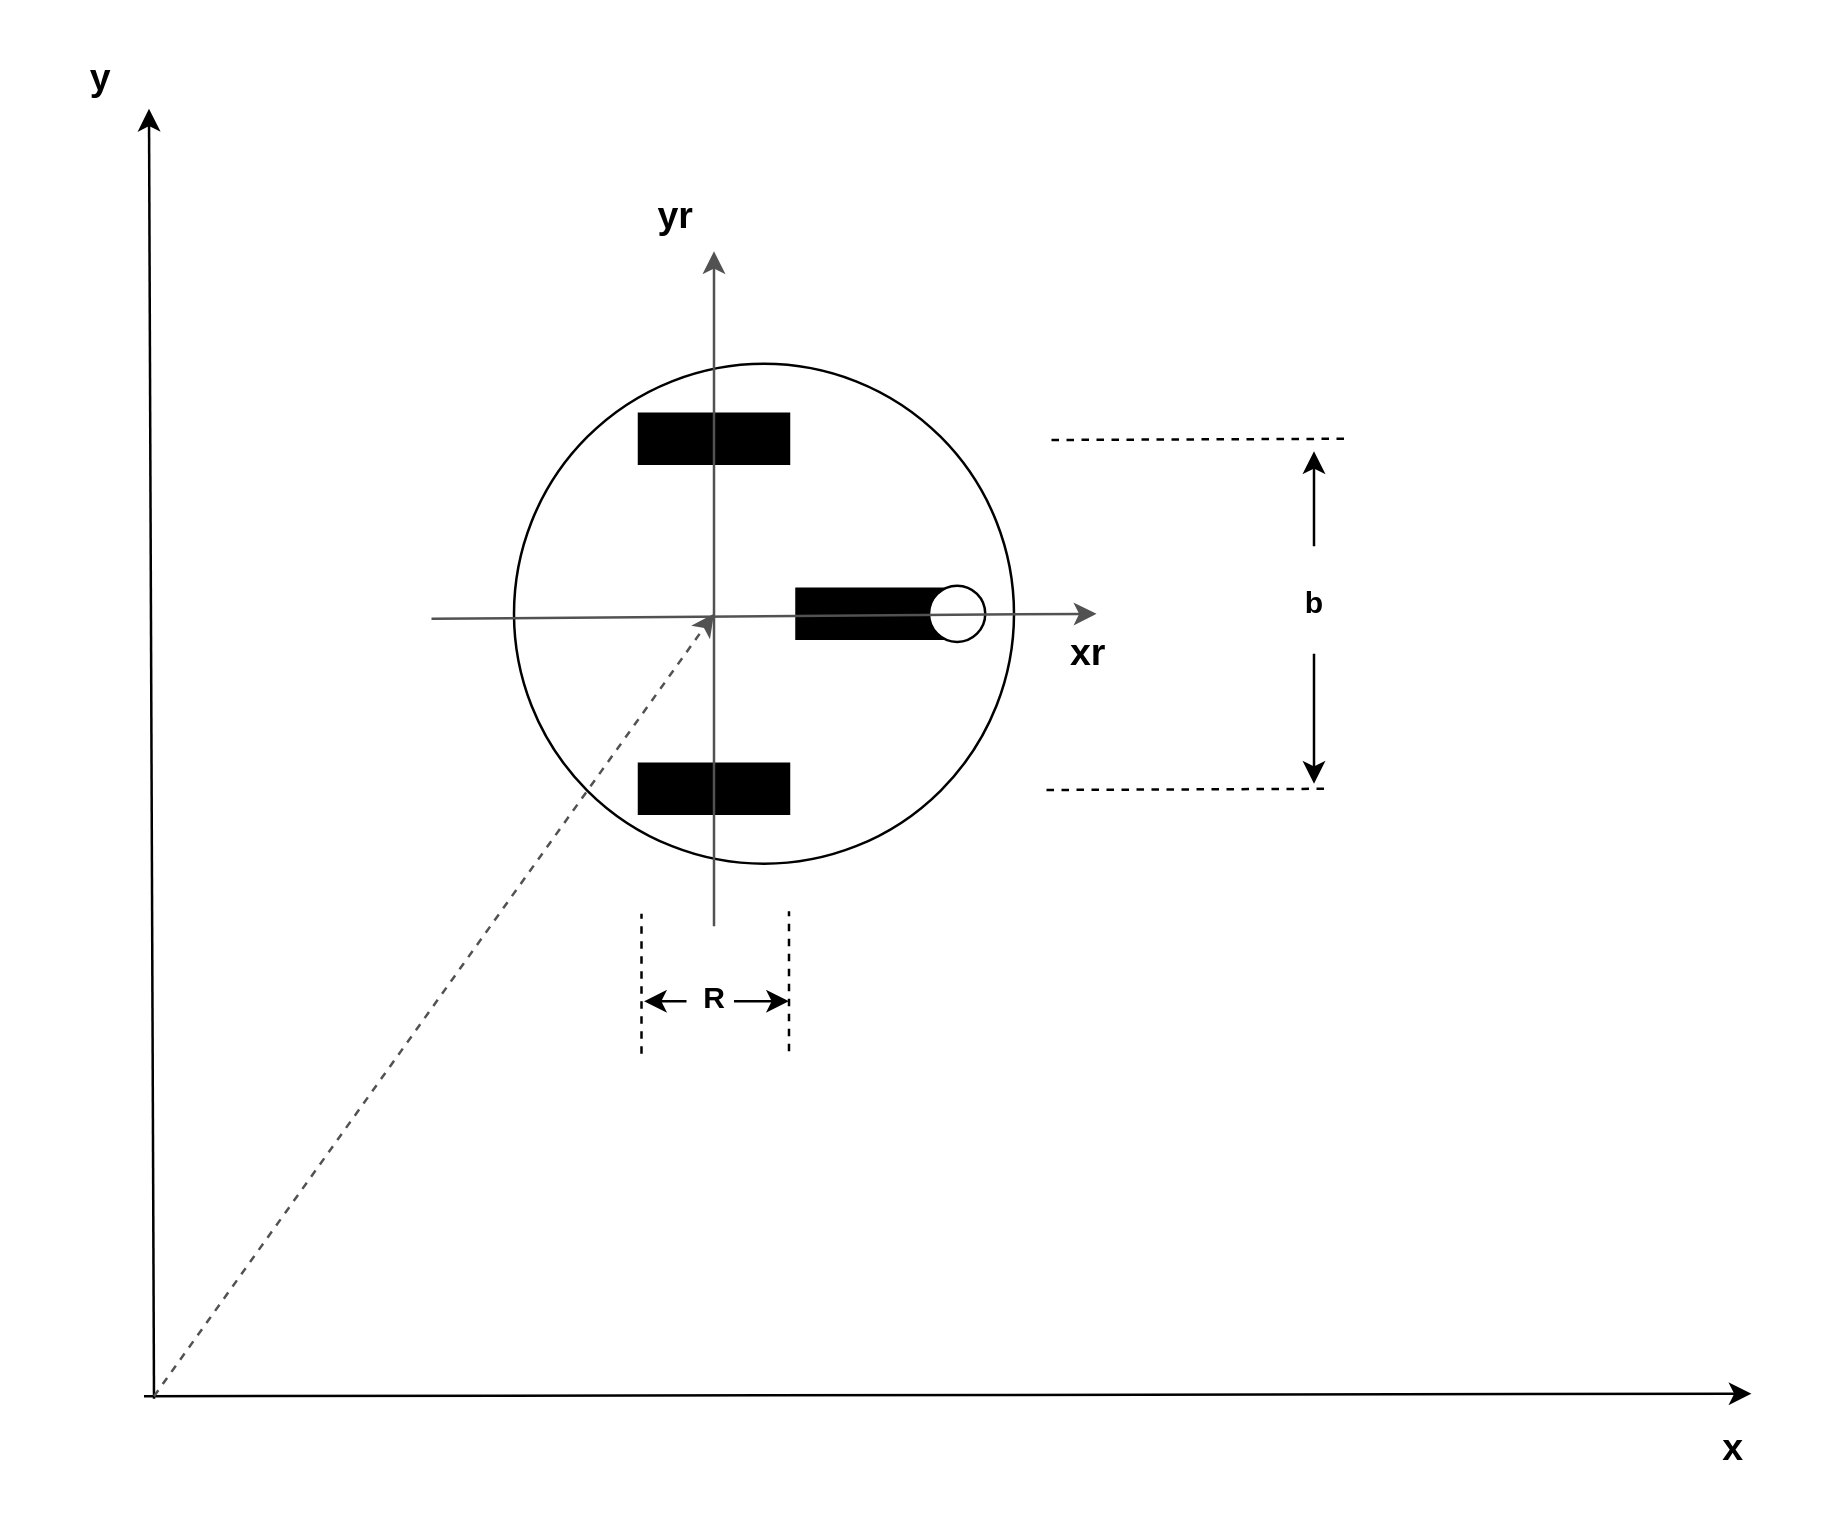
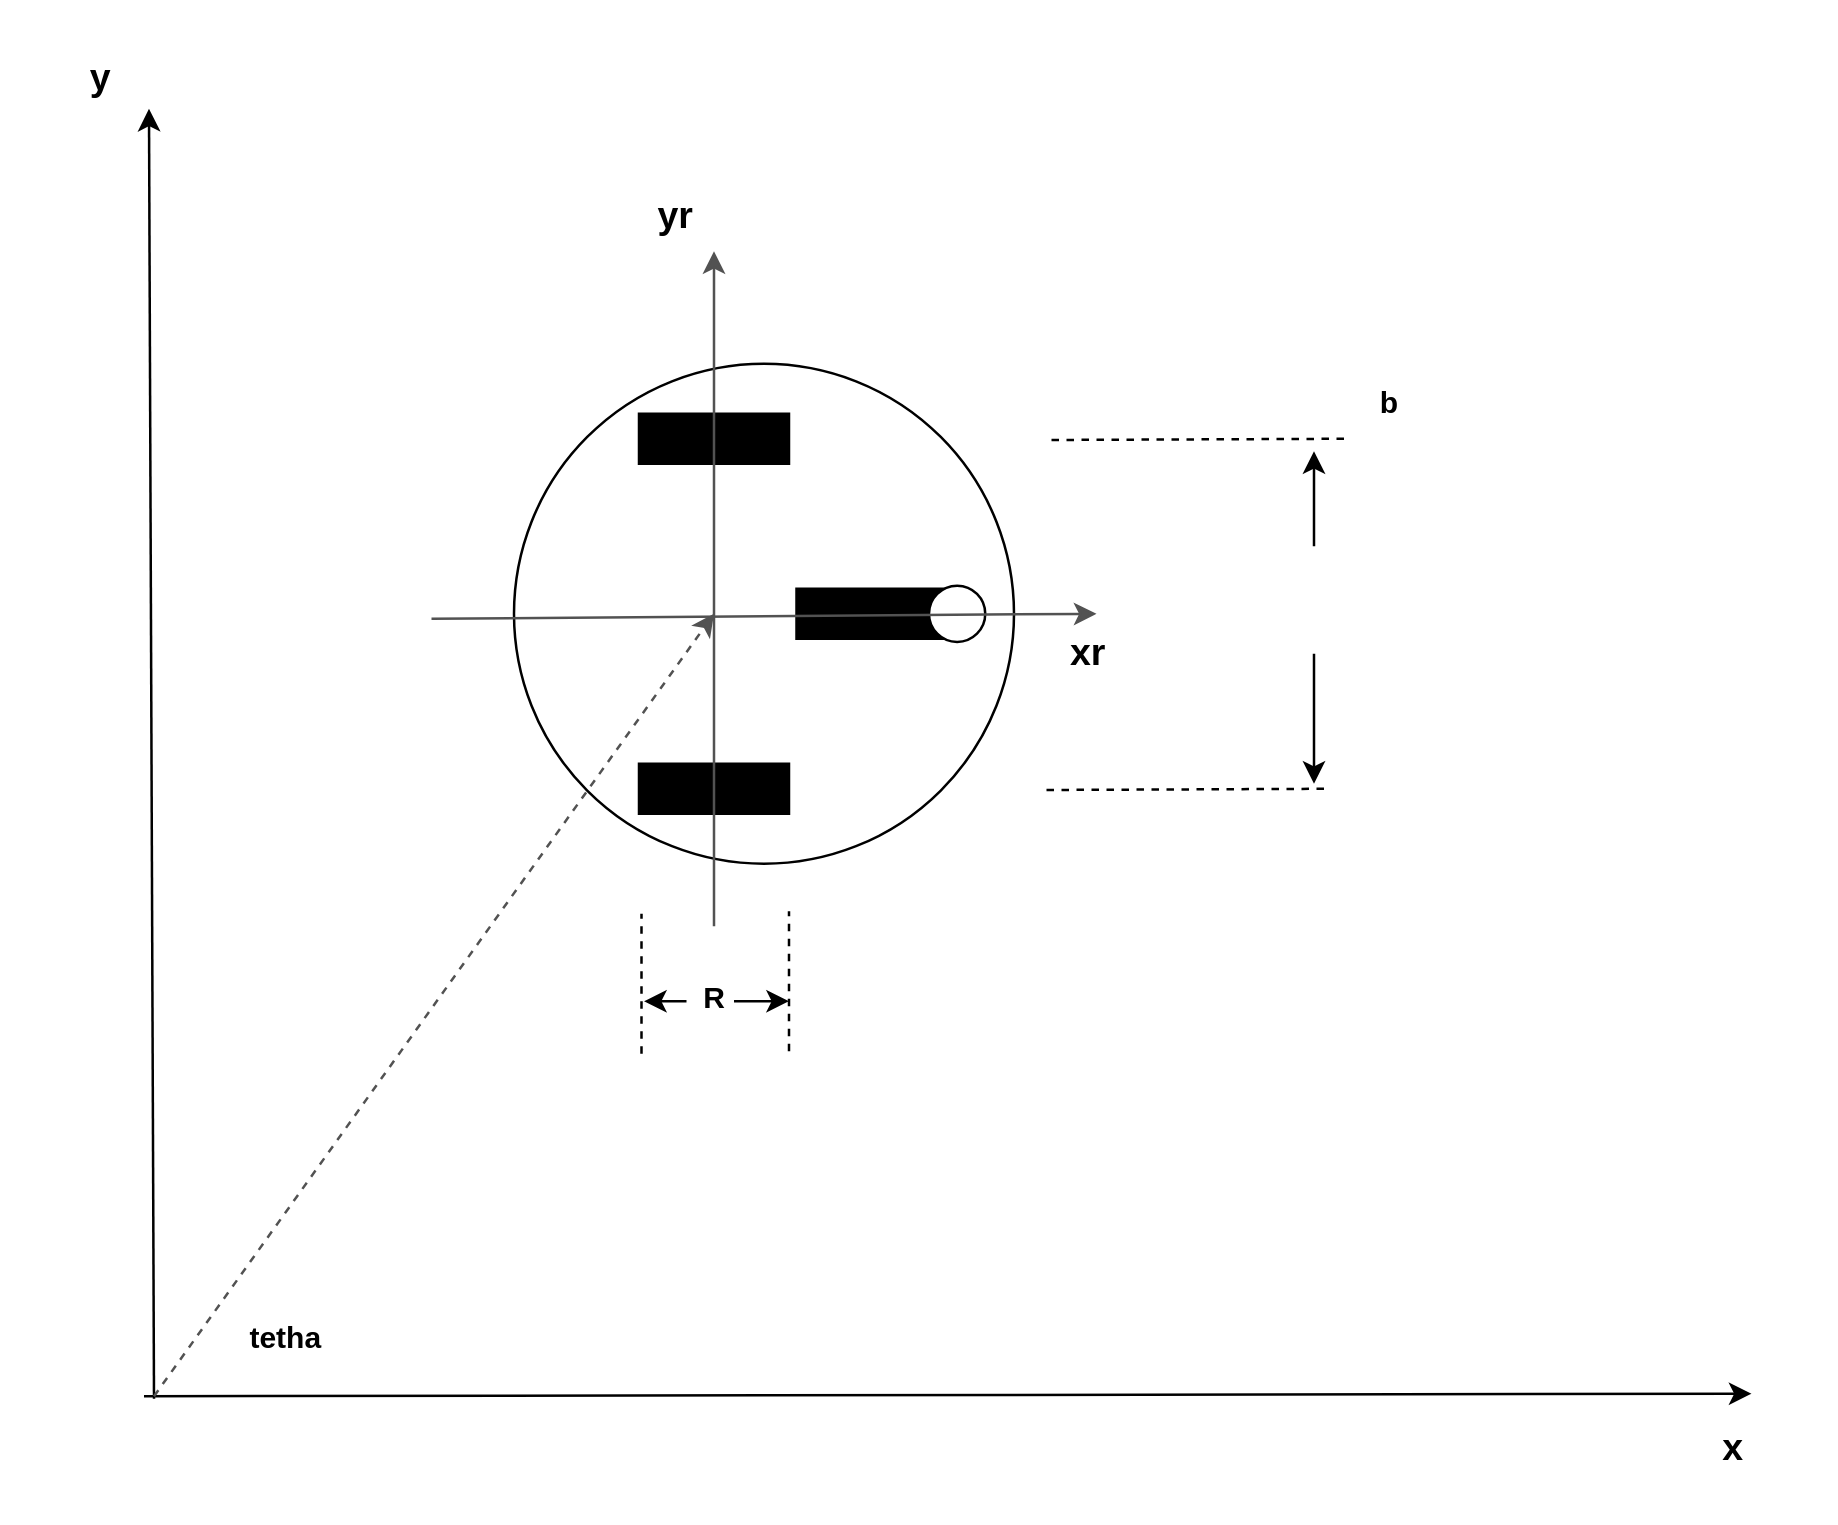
- <mxCell id="19" value="&lt;b&gt;b&lt;/b&gt;" style="text;html=1;strokeColor=none;fillColor=none;align=center;verticalAlign=middle;whiteSpace=wrap;rounded=0;" vertex="1" parent="1"><mxGeometry x="514" y="234" width="23" height="14" as="geometry" /></mxCell>
+ <mxCell id="19" value="&lt;b&gt;b&lt;/b&gt;" style="text;html=1;strokeColor=none;fillColor=none;align=center;verticalAlign=middle;whiteSpace=wrap;rounded=0;" vertex="1" parent="1"><mxGeometry x="544" y="154" width="23" height="14" as="geometry" /></mxCell>
+ <mxCell id="26" value="&lt;b&gt;tetha&lt;/b&gt;" style="text;html=1;strokeColor=none;fillColor=none;align=center;verticalAlign=middle;whiteSpace=wrap;rounded=0;" vertex="1" parent="1"><mxGeometry x="94" y="525" width="40" height="20" as="geometry" /></mxCell>
